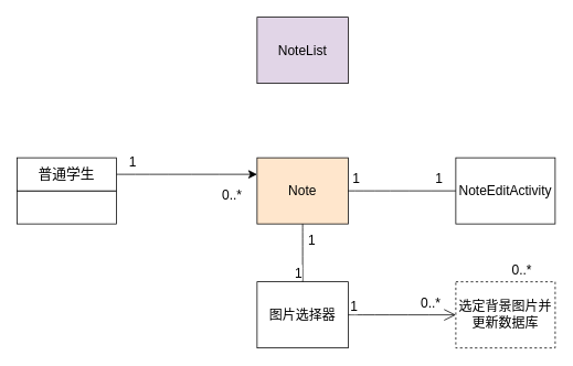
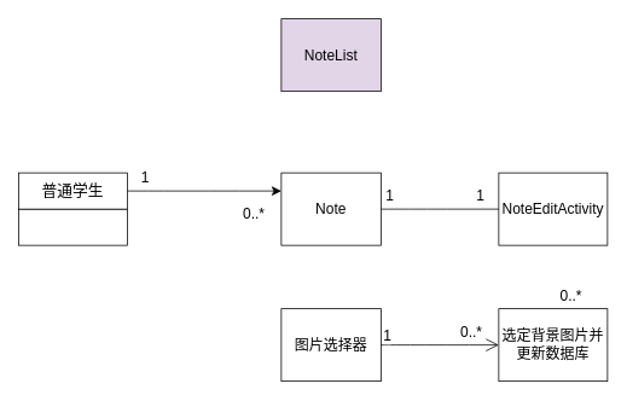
- <mxCell id="5" value="Note" style="html=1;whiteSpace=wrap;fontSize=16;fillColor=#ffe6cc;" vertex="1" parent="1"><mxGeometry x="310" y="190" width="110" height="80" as="geometry" /></mxCell>
+ <mxCell id="5" value="Note" style="html=1;whiteSpace=wrap;fontSize=16;" vertex="1" parent="1"><mxGeometry x="310" y="190" width="110" height="80" as="geometry" /></mxCell>
- <mxCell id="14" value="" style="endArrow=none;html=1;edgeStyle=orthogonalEdgeStyle;rounded=0;fontSize=12;startSize=8;endSize=8;curved=1;exitX=0.5;exitY=1;exitDx=0;exitDy=0;entryX=0.5;entryY=0;entryDx=0;entryDy=0;" edge="1" parent="1" source="5" target="13"><mxGeometry relative="1" as="geometry"><mxPoint x="260" y="480" as="sourcePoint" /><mxPoint x="380" y="350" as="targetPoint" /></mxGeometry></mxCell>
- <mxCell id="15" value="1" style="edgeLabel;resizable=0;html=1;align=left;verticalAlign=bottom;fontSize=16;" connectable="0" vertex="1" parent="14"><mxGeometry x="-1" relative="1" as="geometry"><mxPoint x="5" y="30" as="offset" /></mxGeometry></mxCell>
- <mxCell id="16" value="1" style="edgeLabel;resizable=0;html=1;align=right;verticalAlign=bottom;fontSize=16;" connectable="0" vertex="1" parent="14"><mxGeometry x="1" relative="1" as="geometry" /></mxCell>
- <mxCell id="17" value="选定背景图片并更新数据库" style="html=1;whiteSpace=wrap;fontSize=16;dashed=1;" vertex="1" parent="1"><mxGeometry x="550" y="340" width="120" height="80" as="geometry" /></mxCell>
+ <mxCell id="17" value="选定背景图片并更新数据库" style="html=1;whiteSpace=wrap;fontSize=16;" vertex="1" parent="1"><mxGeometry x="550" y="340" width="120" height="80" as="geometry" /></mxCell>
